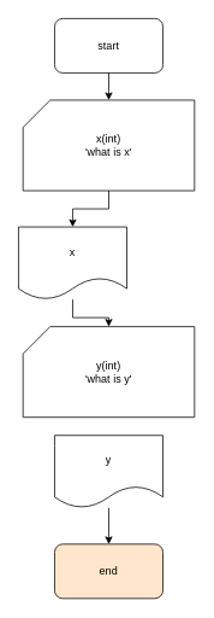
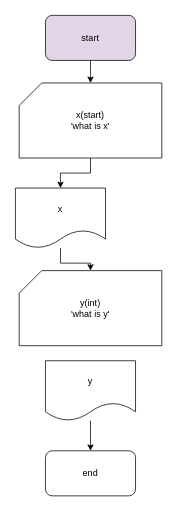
- <mxCell id="3" value="start" style="rounded=1;whiteSpace=wrap;html=1;" vertex="1" parent="1"><mxGeometry x="60" y="20" width="120" height="60" as="geometry" /></mxCell>
+ <mxCell id="3" value="start" style="rounded=1;whiteSpace=wrap;html=1;fillColor=#e1d5e7;" vertex="1" parent="1"><mxGeometry x="60" y="20" width="120" height="60" as="geometry" /></mxCell>
- <mxCell id="8" value="x(int)&lt;div&gt;'what is x'&lt;/div&gt;" style="shape=card;whiteSpace=wrap;html=1;" vertex="1" parent="1"><mxGeometry x="25" y="110" width="190" height="100" as="geometry" /></mxCell>
+ <mxCell id="8" value="x(start)&lt;div&gt;'what is x'&lt;/div&gt;" style="shape=card;whiteSpace=wrap;html=1;" vertex="1" parent="1"><mxGeometry x="25" y="110" width="190" height="100" as="geometry" /></mxCell>
- <mxCell id="2" value="end" style="rounded=1;whiteSpace=wrap;html=1;fillColor=#ffe6cc;" vertex="1" parent="1"><mxGeometry x="60" y="600" width="120" height="60" as="geometry" /></mxCell>
+ <mxCell id="2" value="end" style="rounded=1;whiteSpace=wrap;html=1;" vertex="1" parent="1"><mxGeometry x="60" y="600" width="120" height="60" as="geometry" /></mxCell>
